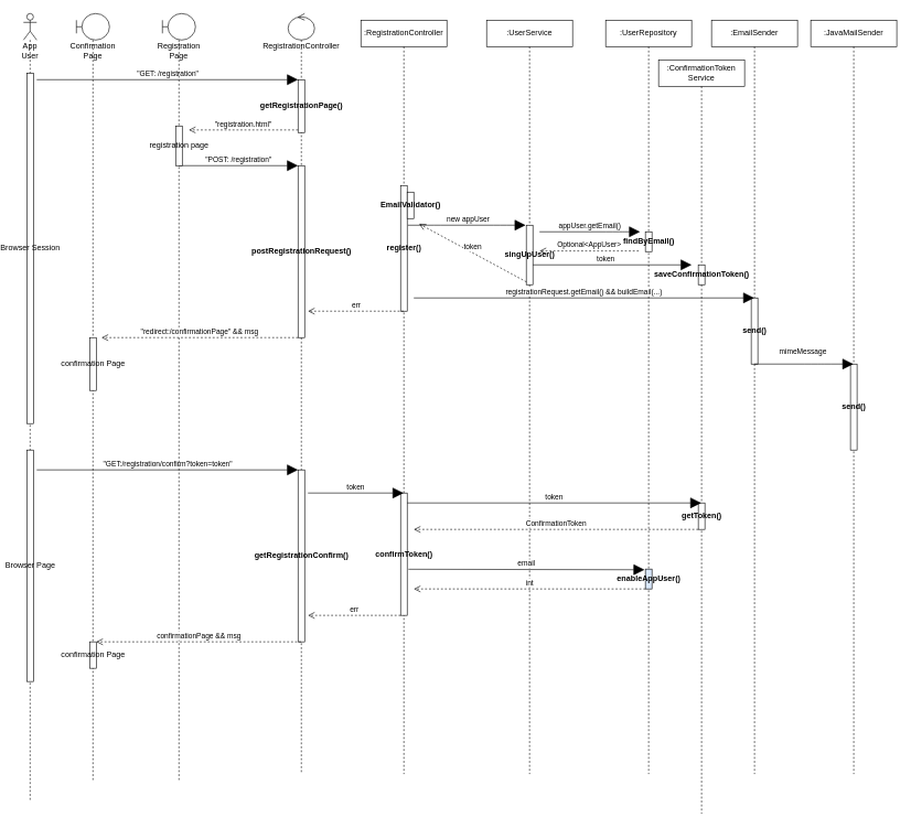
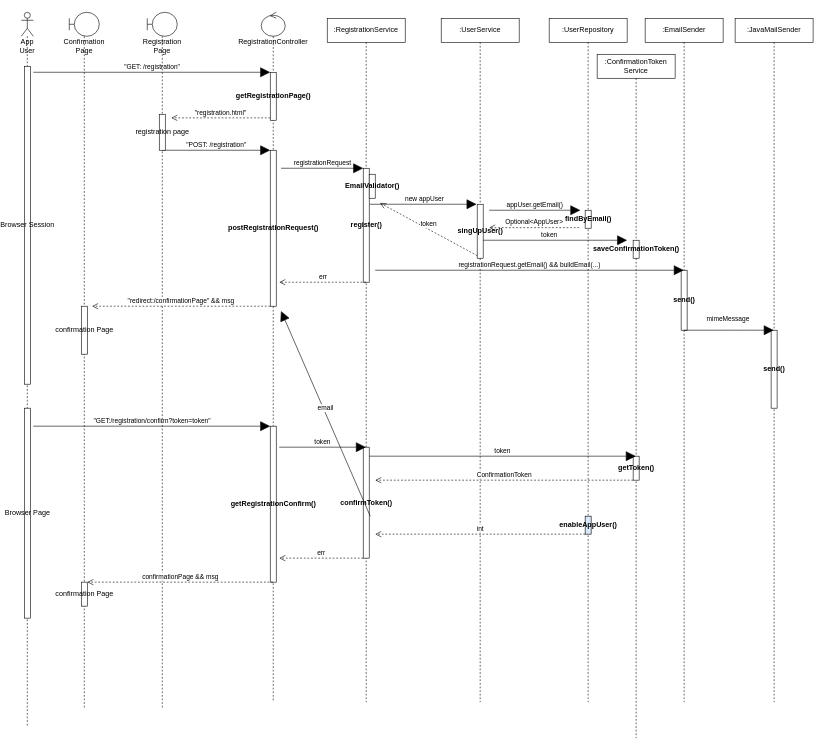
- <mxCell id="19" value=":RegistrationController" style="shape=umlLifeline;perimeter=lifelinePerimeter;whiteSpace=wrap;html=1;container=1;collapsible=0;recursiveResize=0;outlineConnect=0;hachureGap=4;pointerEvents=0;" parent="1" vertex="1"><mxGeometry x="530" y="30" width="130" height="1140" as="geometry" /></mxCell>
+ <mxCell id="19" value=":RegistrationService" style="shape=umlLifeline;perimeter=lifelinePerimeter;whiteSpace=wrap;html=1;container=1;collapsible=0;recursiveResize=0;outlineConnect=0;hachureGap=4;pointerEvents=0;" parent="1" vertex="1"><mxGeometry x="530" y="30" width="130" height="1140" as="geometry" /></mxCell>
+ <mxCell id="25" value="registrationRequest" style="html=1;verticalAlign=bottom;endArrow=block;entryX=0;entryY=0;startSize=14;endSize=14;sourcePerimeterSpacing=8;targetPerimeterSpacing=8;" parent="1" source="7" target="20" edge="1"><mxGeometry relative="1" as="geometry"><mxPoint x="520" y="280" as="sourcePoint" /></mxGeometry></mxCell>
- <mxCell id="52" value="email" style="html=1;verticalAlign=bottom;endArrow=block;startSize=14;endSize=14;sourcePerimeterSpacing=8;targetPerimeterSpacing=8;exitX=1.184;exitY=0.623;exitDx=0;exitDy=0;exitPerimeter=0;entryX=-0.129;entryY=0.034;entryDx=0;entryDy=0;entryPerimeter=0;" edge="1" parent="1" source="22" target="32"><mxGeometry width="80" relative="1" as="geometry"><mxPoint x="610" y="870" as="sourcePoint" /><mxPoint x="1040" y="860" as="targetPoint" /></mxGeometry></mxCell>
+ <mxCell id="52" value="email" style="html=1;verticalAlign=bottom;endArrow=block;startSize=14;endSize=14;sourcePerimeterSpacing=8;targetPerimeterSpacing=8;exitX=1.184;exitY=0.623;exitDx=0;exitDy=0;exitPerimeter=0;" edge="1" parent="1" source="22" target="7"><mxGeometry width="80" relative="1" as="geometry"><mxPoint x="610" y="870" as="sourcePoint" /><mxPoint x="1040" y="860" as="targetPoint" /></mxGeometry></mxCell>
